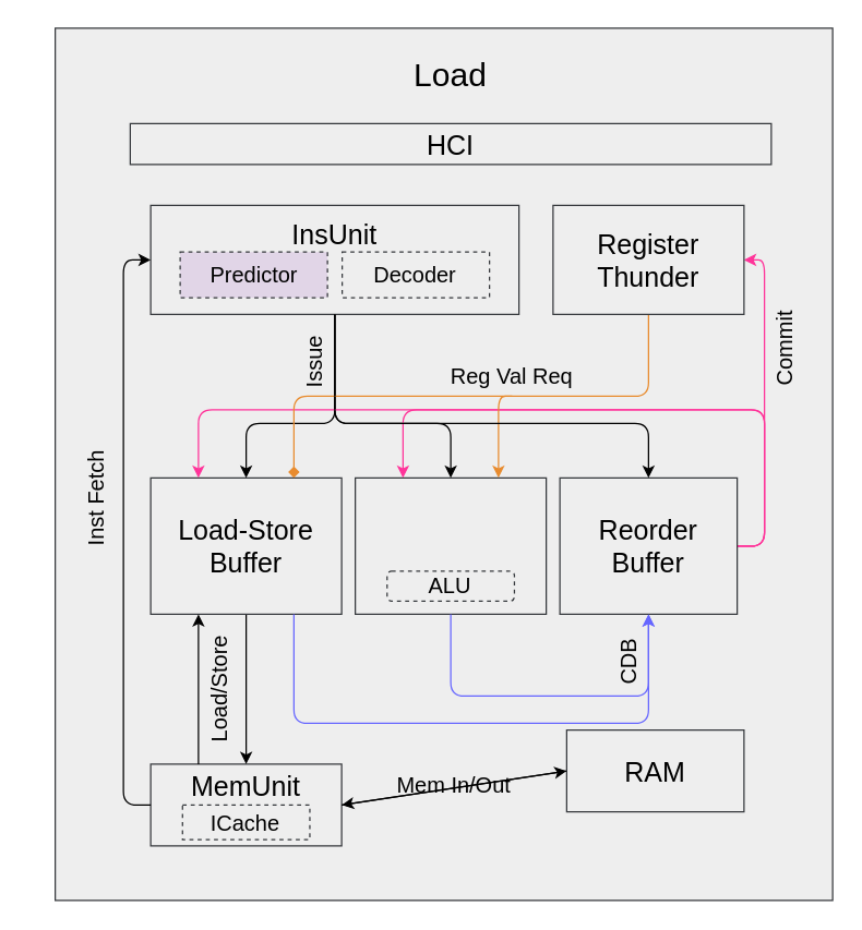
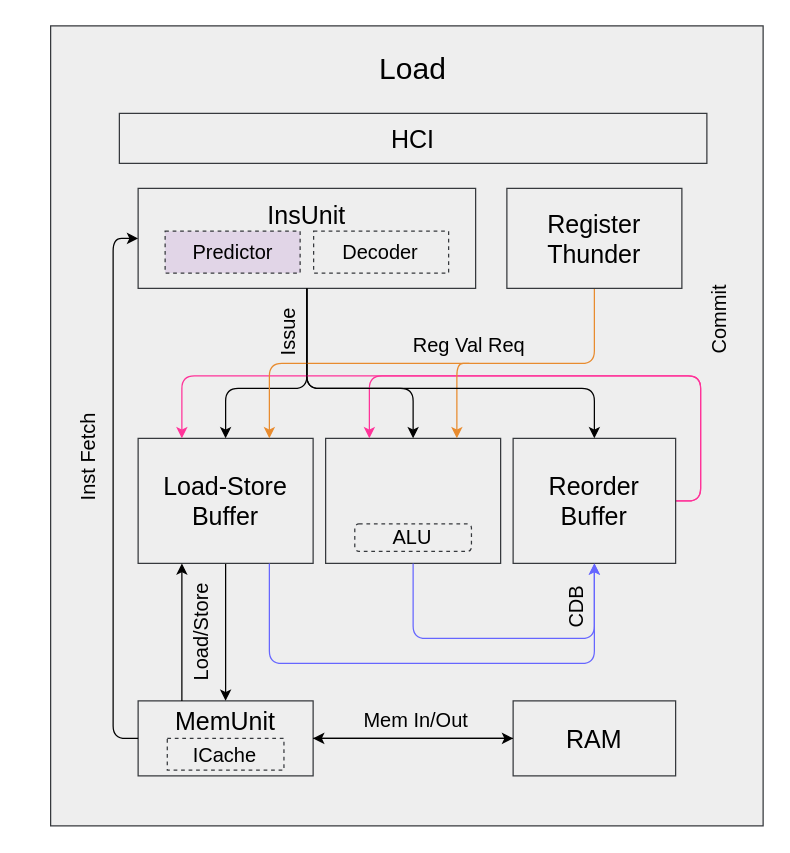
- <mxCell id="18" value="HCI" style="whiteSpace=wrap;html=1;strokeColor=#36393d;fontFamily=Helvetica;fontSize=20;fontColor=#000000;fillColor=#eeeeee;" vertex="1" parent="1"><mxGeometry x="95" y="90" width="470" height="30" as="geometry" /></mxCell>
+ <mxCell id="18" value="HCI" style="whiteSpace=wrap;html=1;strokeColor=#36393d;fontFamily=Helvetica;fontSize=20;fontColor=#000000;fillColor=#eeeeee;" vertex="1" parent="1"><mxGeometry x="95" y="90" width="470" height="40" as="geometry" /></mxCell>
- <mxCell id="24" style="edgeStyle=none;rounded=1;html=1;exitX=1;exitY=0.5;exitDx=0;exitDy=0;strokeColor=#FF3399;fontFamily=Helvetica;fontSize=16;fontColor=#000000;endArrow=classic;endFill=1;entryX=1;entryY=0.5;entryDx=0;entryDy=0;" edge="1" parent="1" source="27" target="30"><mxGeometry relative="1" as="geometry"><Array as="points"><mxPoint x="560" y="400" /><mxPoint x="560" y="190" /></Array></mxGeometry></mxCell>
- <mxCell id="28" style="edgeStyle=none;rounded=1;html=1;exitX=0.5;exitY=1;exitDx=0;exitDy=0;entryX=0.75;entryY=0;entryDx=0;entryDy=0;strokeColor=#E88B2E;fontFamily=Helvetica;fontSize=16;fontColor=#000000;endArrow=diamond;endFill=1;" edge="1" parent="1" source="30" target="16"><mxGeometry relative="1" as="geometry"><Array as="points"><mxPoint x="475" y="290" /><mxPoint x="215" y="290" /></Array></mxGeometry></mxCell>
+ <mxCell id="28" style="edgeStyle=none;rounded=1;html=1;exitX=0.5;exitY=1;exitDx=0;exitDy=0;entryX=0.75;entryY=0;entryDx=0;entryDy=0;strokeColor=#E88B2E;fontFamily=Helvetica;fontSize=16;fontColor=#000000;endArrow=classic;endFill=1;" edge="1" parent="1" source="30" target="16"><mxGeometry relative="1" as="geometry"><Array as="points"><mxPoint x="475" y="290" /><mxPoint x="215" y="290" /></Array></mxGeometry></mxCell>
- <mxCell id="20" value="RAM" style="whiteSpace=wrap;html=1;strokeColor=#36393d;fontFamily=Helvetica;fontSize=20;fontColor=#000000;fillColor=#eeeeee;" vertex="1" parent="1"><mxGeometry x="415" y="535" width="130" height="60" as="geometry" /></mxCell>
+ <mxCell id="20" value="RAM" style="whiteSpace=wrap;html=1;strokeColor=#36393d;fontFamily=Helvetica;fontSize=20;fontColor=#000000;fillColor=#eeeeee;" vertex="1" parent="1"><mxGeometry x="410" y="560" width="130" height="60" as="geometry" /></mxCell>
